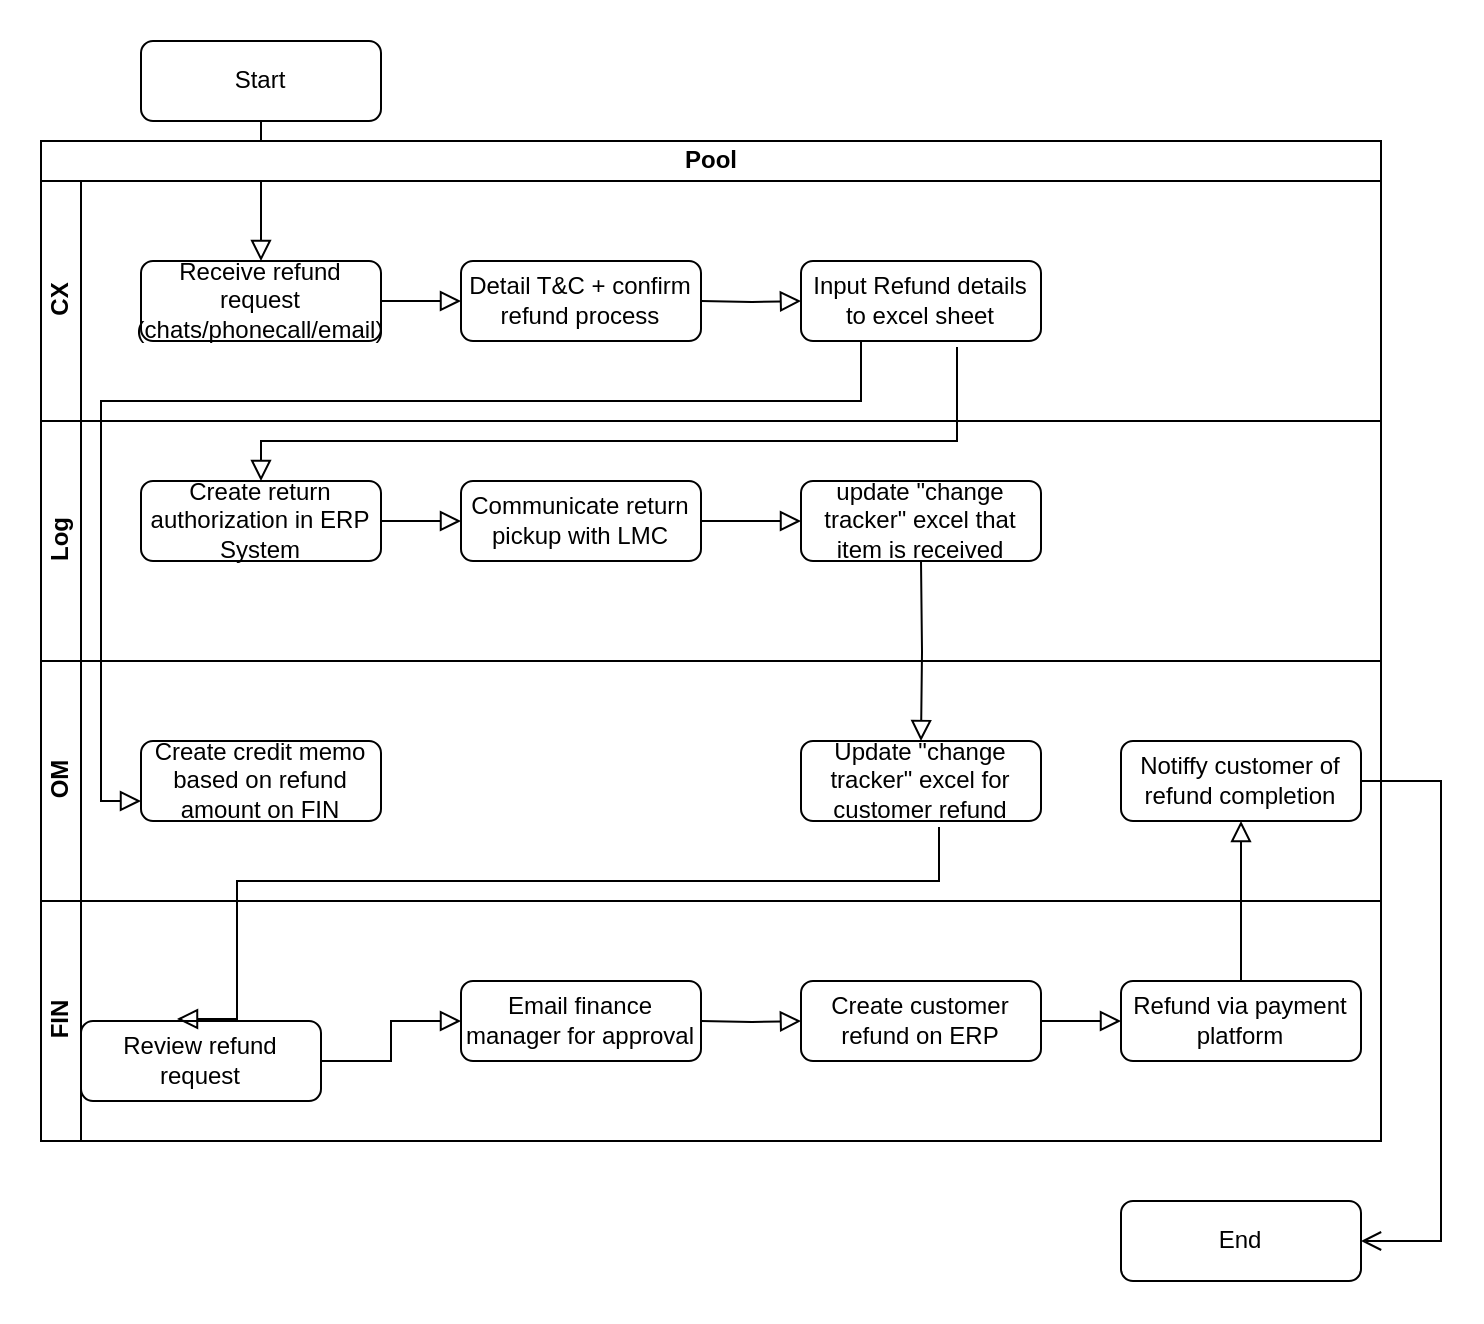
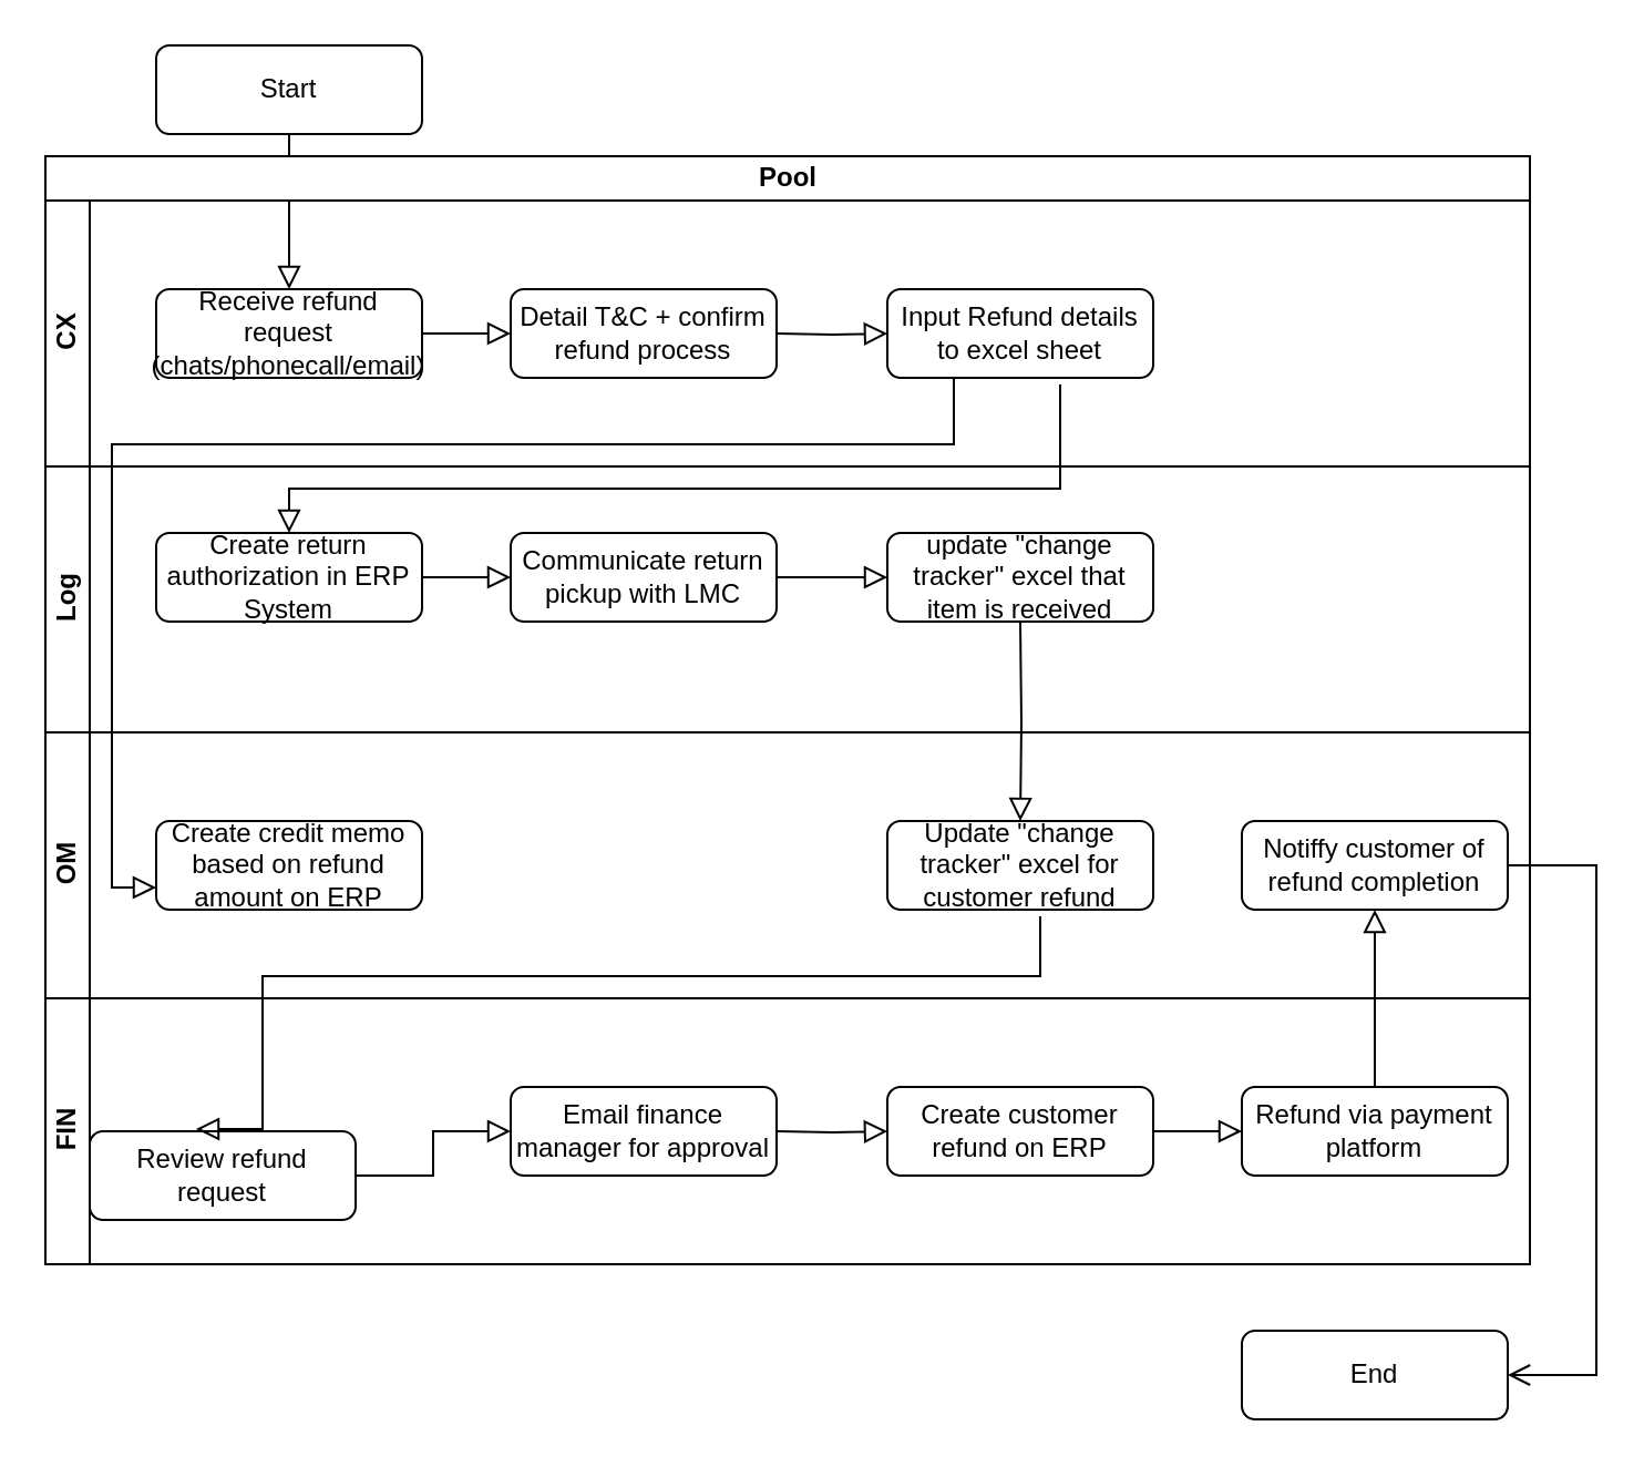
- <mxCell id="4" value="Create credit memo based on refund amount on FIN" style="rounded=1;whiteSpace=wrap;html=1;fontSize=12;glass=0;strokeWidth=1;shadow=0;" parent="1" vertex="1"><mxGeometry x="70" y="370" width="120" height="40" as="geometry" /></mxCell>
+ <mxCell id="4" value="Create credit memo based on refund amount on ERP" style="rounded=1;whiteSpace=wrap;html=1;fontSize=12;glass=0;strokeWidth=1;shadow=0;" parent="1" vertex="1"><mxGeometry x="70" y="370" width="120" height="40" as="geometry" /></mxCell>
